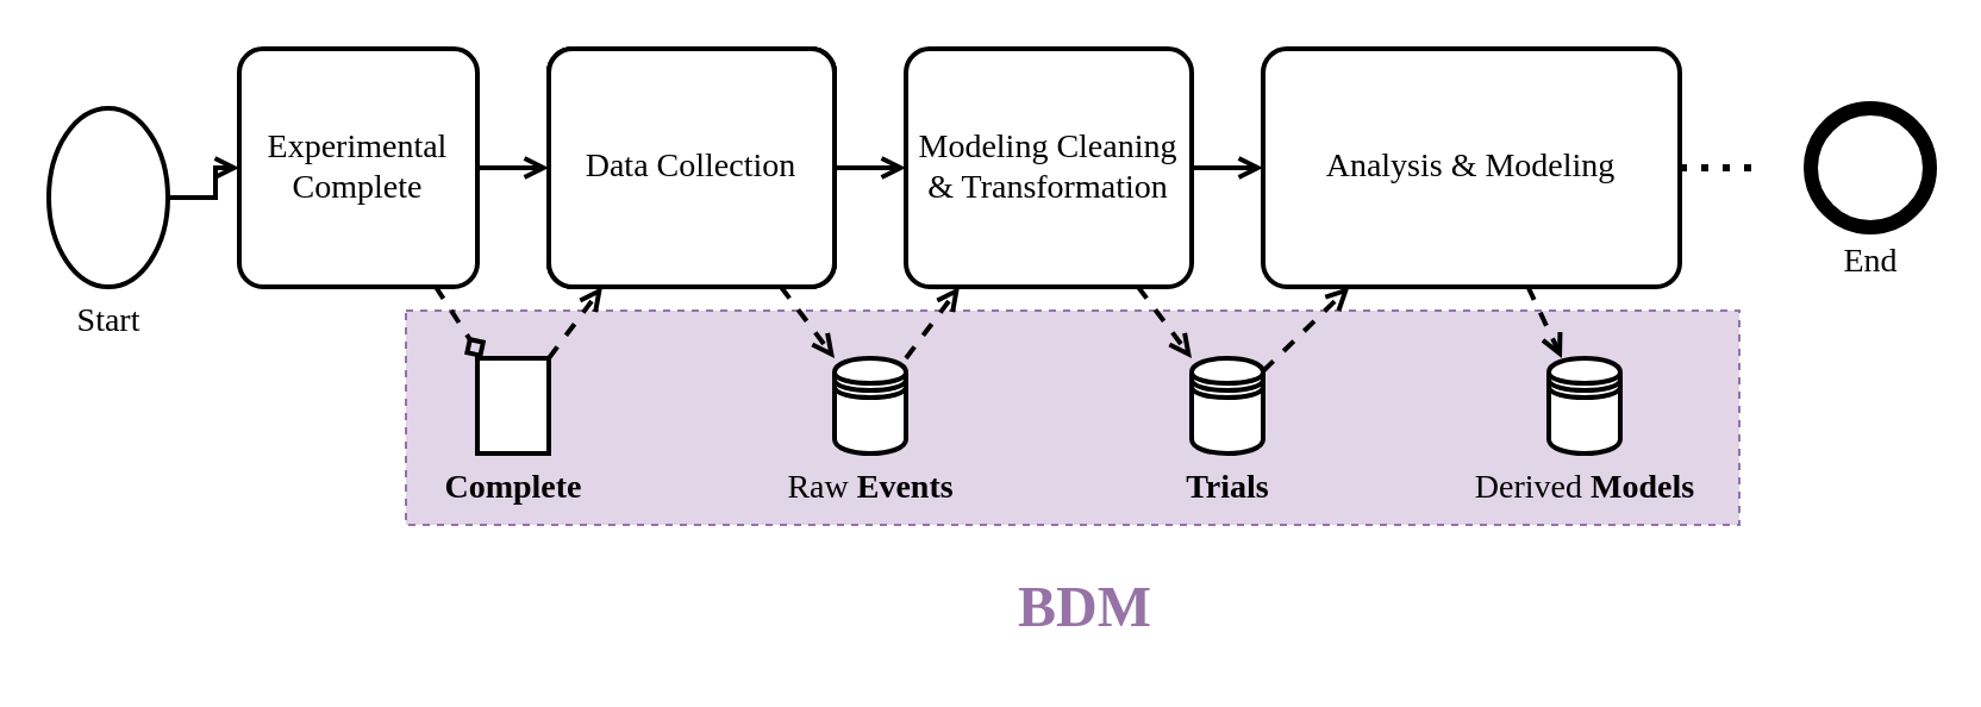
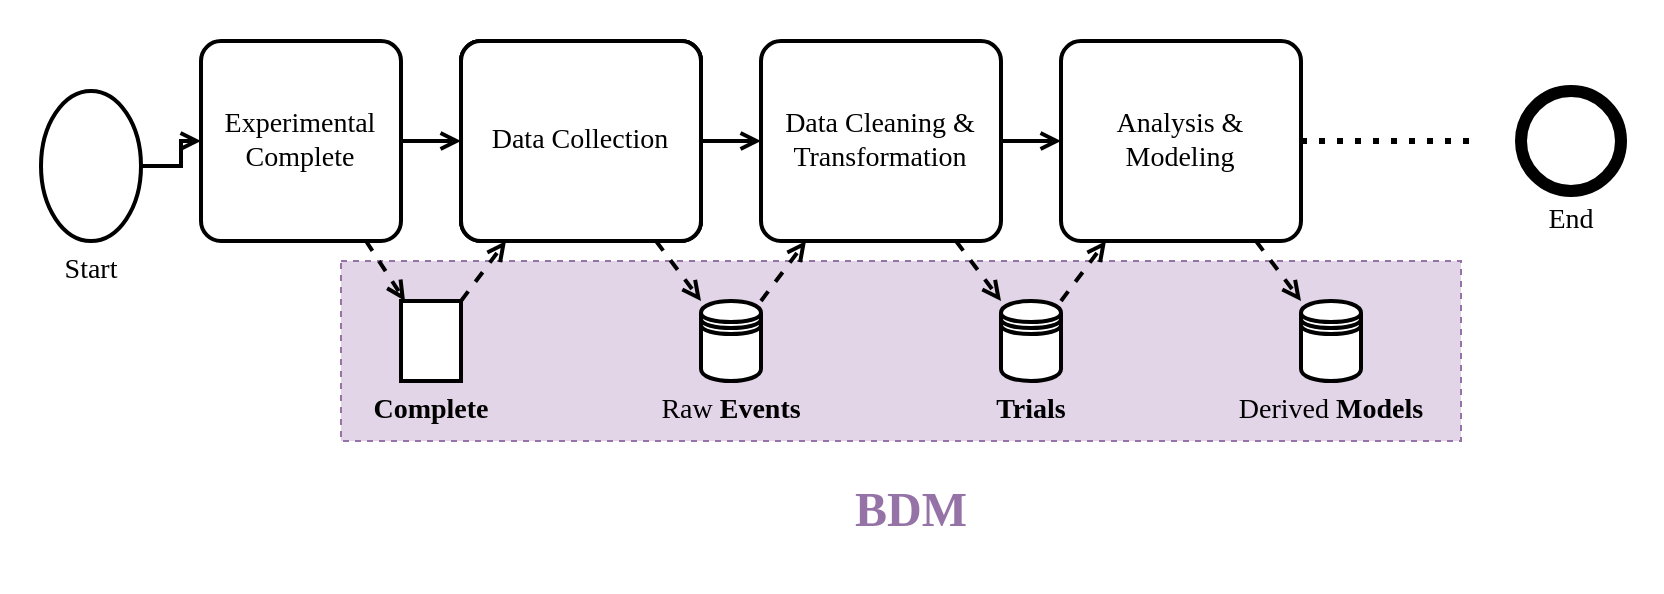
- <mxCell id="15" value="Modeling Cleaning &amp;amp; Transformation" style="points=[[0.25,0,0],[0.5,0,0],[0.75,0,0],[1,0.25,0],[1,0.5,0],[1,0.75,0],[0.75,1,0],[0.5,1,0],[0.25,1,0],[0,0.75,0],[0,0.5,0],[0,0.25,0]];shape=mxgraph.bpmn.task;whiteSpace=wrap;rectStyle=rounded;size=10;html=1;container=1;expand=0;collapsible=0;taskMarker=abstract;fontFamily=IBM Plex Sans;fontSource=https%3A%2F%2Ffonts.googleapis.com%2Fcss%3Ffamily%3DIBM%2BPlex%2BSans;fontSize=14;strokeWidth=2;" parent="1" vertex="1"><mxGeometry x="380" y="20" width="120" height="100" as="geometry" /></mxCell>
+ <mxCell id="15" value="Data Cleaning &amp;amp; Transformation" style="points=[[0.25,0,0],[0.5,0,0],[0.75,0,0],[1,0.25,0],[1,0.5,0],[1,0.75,0],[0.75,1,0],[0.5,1,0],[0.25,1,0],[0,0.75,0],[0,0.5,0],[0,0.25,0]];shape=mxgraph.bpmn.task;whiteSpace=wrap;rectStyle=rounded;size=10;html=1;container=1;expand=0;collapsible=0;taskMarker=abstract;fontFamily=IBM Plex Sans;fontSource=https%3A%2F%2Ffonts.googleapis.com%2Fcss%3Ffamily%3DIBM%2BPlex%2BSans;fontSize=14;strokeWidth=2;" parent="1" vertex="1"><mxGeometry x="380" y="20" width="120" height="100" as="geometry" /></mxCell>
- <mxCell id="17" value="Analysis &amp;amp; Modeling" style="points=[[0.25,0,0],[0.5,0,0],[0.75,0,0],[1,0.25,0],[1,0.5,0],[1,0.75,0],[0.75,1,0],[0.5,1,0],[0.25,1,0],[0,0.75,0],[0,0.5,0],[0,0.25,0]];shape=mxgraph.bpmn.task;whiteSpace=wrap;rectStyle=rounded;size=10;html=1;container=1;expand=0;collapsible=0;taskMarker=abstract;fontFamily=IBM Plex Sans;fontSource=https%3A%2F%2Ffonts.googleapis.com%2Fcss%3Ffamily%3DIBM%2BPlex%2BSans;fontSize=14;strokeWidth=2;" parent="1" vertex="1"><mxGeometry x="530" y="20" width="175" height="100" as="geometry" /></mxCell>
+ <mxCell id="17" value="Analysis &amp;amp; Modeling" style="points=[[0.25,0,0],[0.5,0,0],[0.75,0,0],[1,0.25,0],[1,0.5,0],[1,0.75,0],[0.75,1,0],[0.5,1,0],[0.25,1,0],[0,0.75,0],[0,0.5,0],[0,0.25,0]];shape=mxgraph.bpmn.task;whiteSpace=wrap;rectStyle=rounded;size=10;html=1;container=1;expand=0;collapsible=0;taskMarker=abstract;fontFamily=IBM Plex Sans;fontSource=https%3A%2F%2Ffonts.googleapis.com%2Fcss%3Ffamily%3DIBM%2BPlex%2BSans;fontSize=14;strokeWidth=2;" parent="1" vertex="1"><mxGeometry x="530" y="20" width="120" height="100" as="geometry" /></mxCell>
- <mxCell id="12" style="edgeStyle=none;curved=1;rounded=0;orthogonalLoop=1;jettySize=auto;html=1;fontSize=12;startSize=6;endSize=6;dashed=1;strokeWidth=2;endArrow=diamond;endFill=0;" parent="1" source="13" target="29" edge="1"><mxGeometry relative="1" as="geometry" /></mxCell>
+ <mxCell id="12" style="edgeStyle=none;curved=1;rounded=0;orthogonalLoop=1;jettySize=auto;html=1;fontSize=12;startSize=6;endSize=6;dashed=1;strokeWidth=2;endArrow=open;endFill=0;" parent="1" source="13" target="29" edge="1"><mxGeometry relative="1" as="geometry" /></mxCell>
